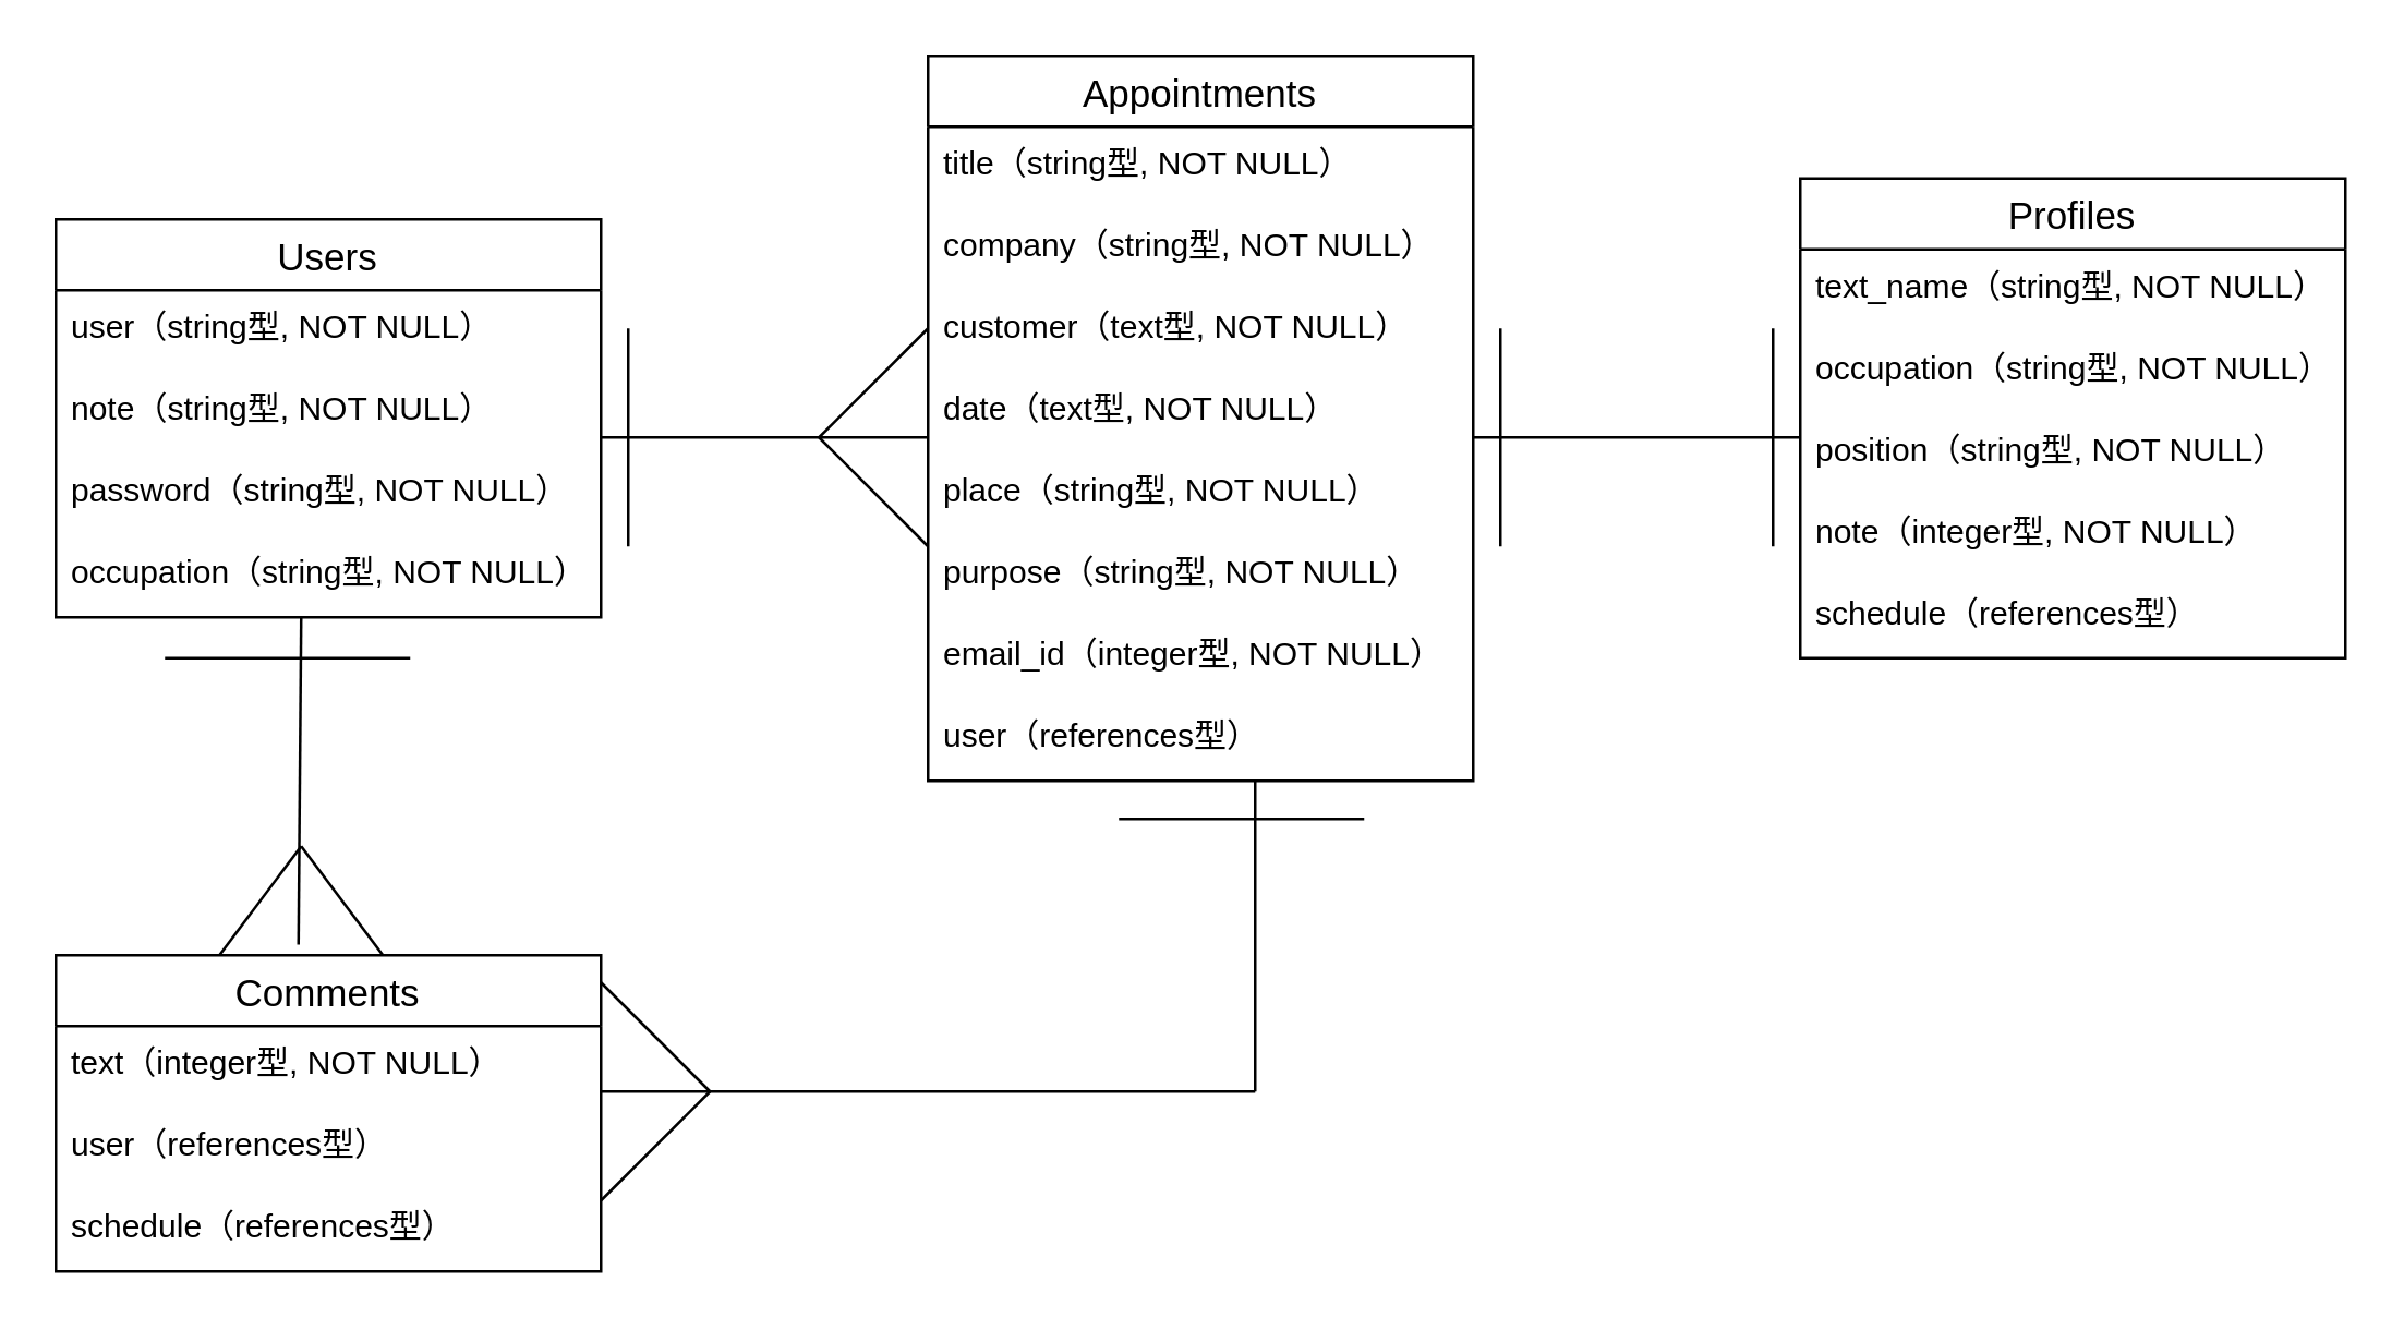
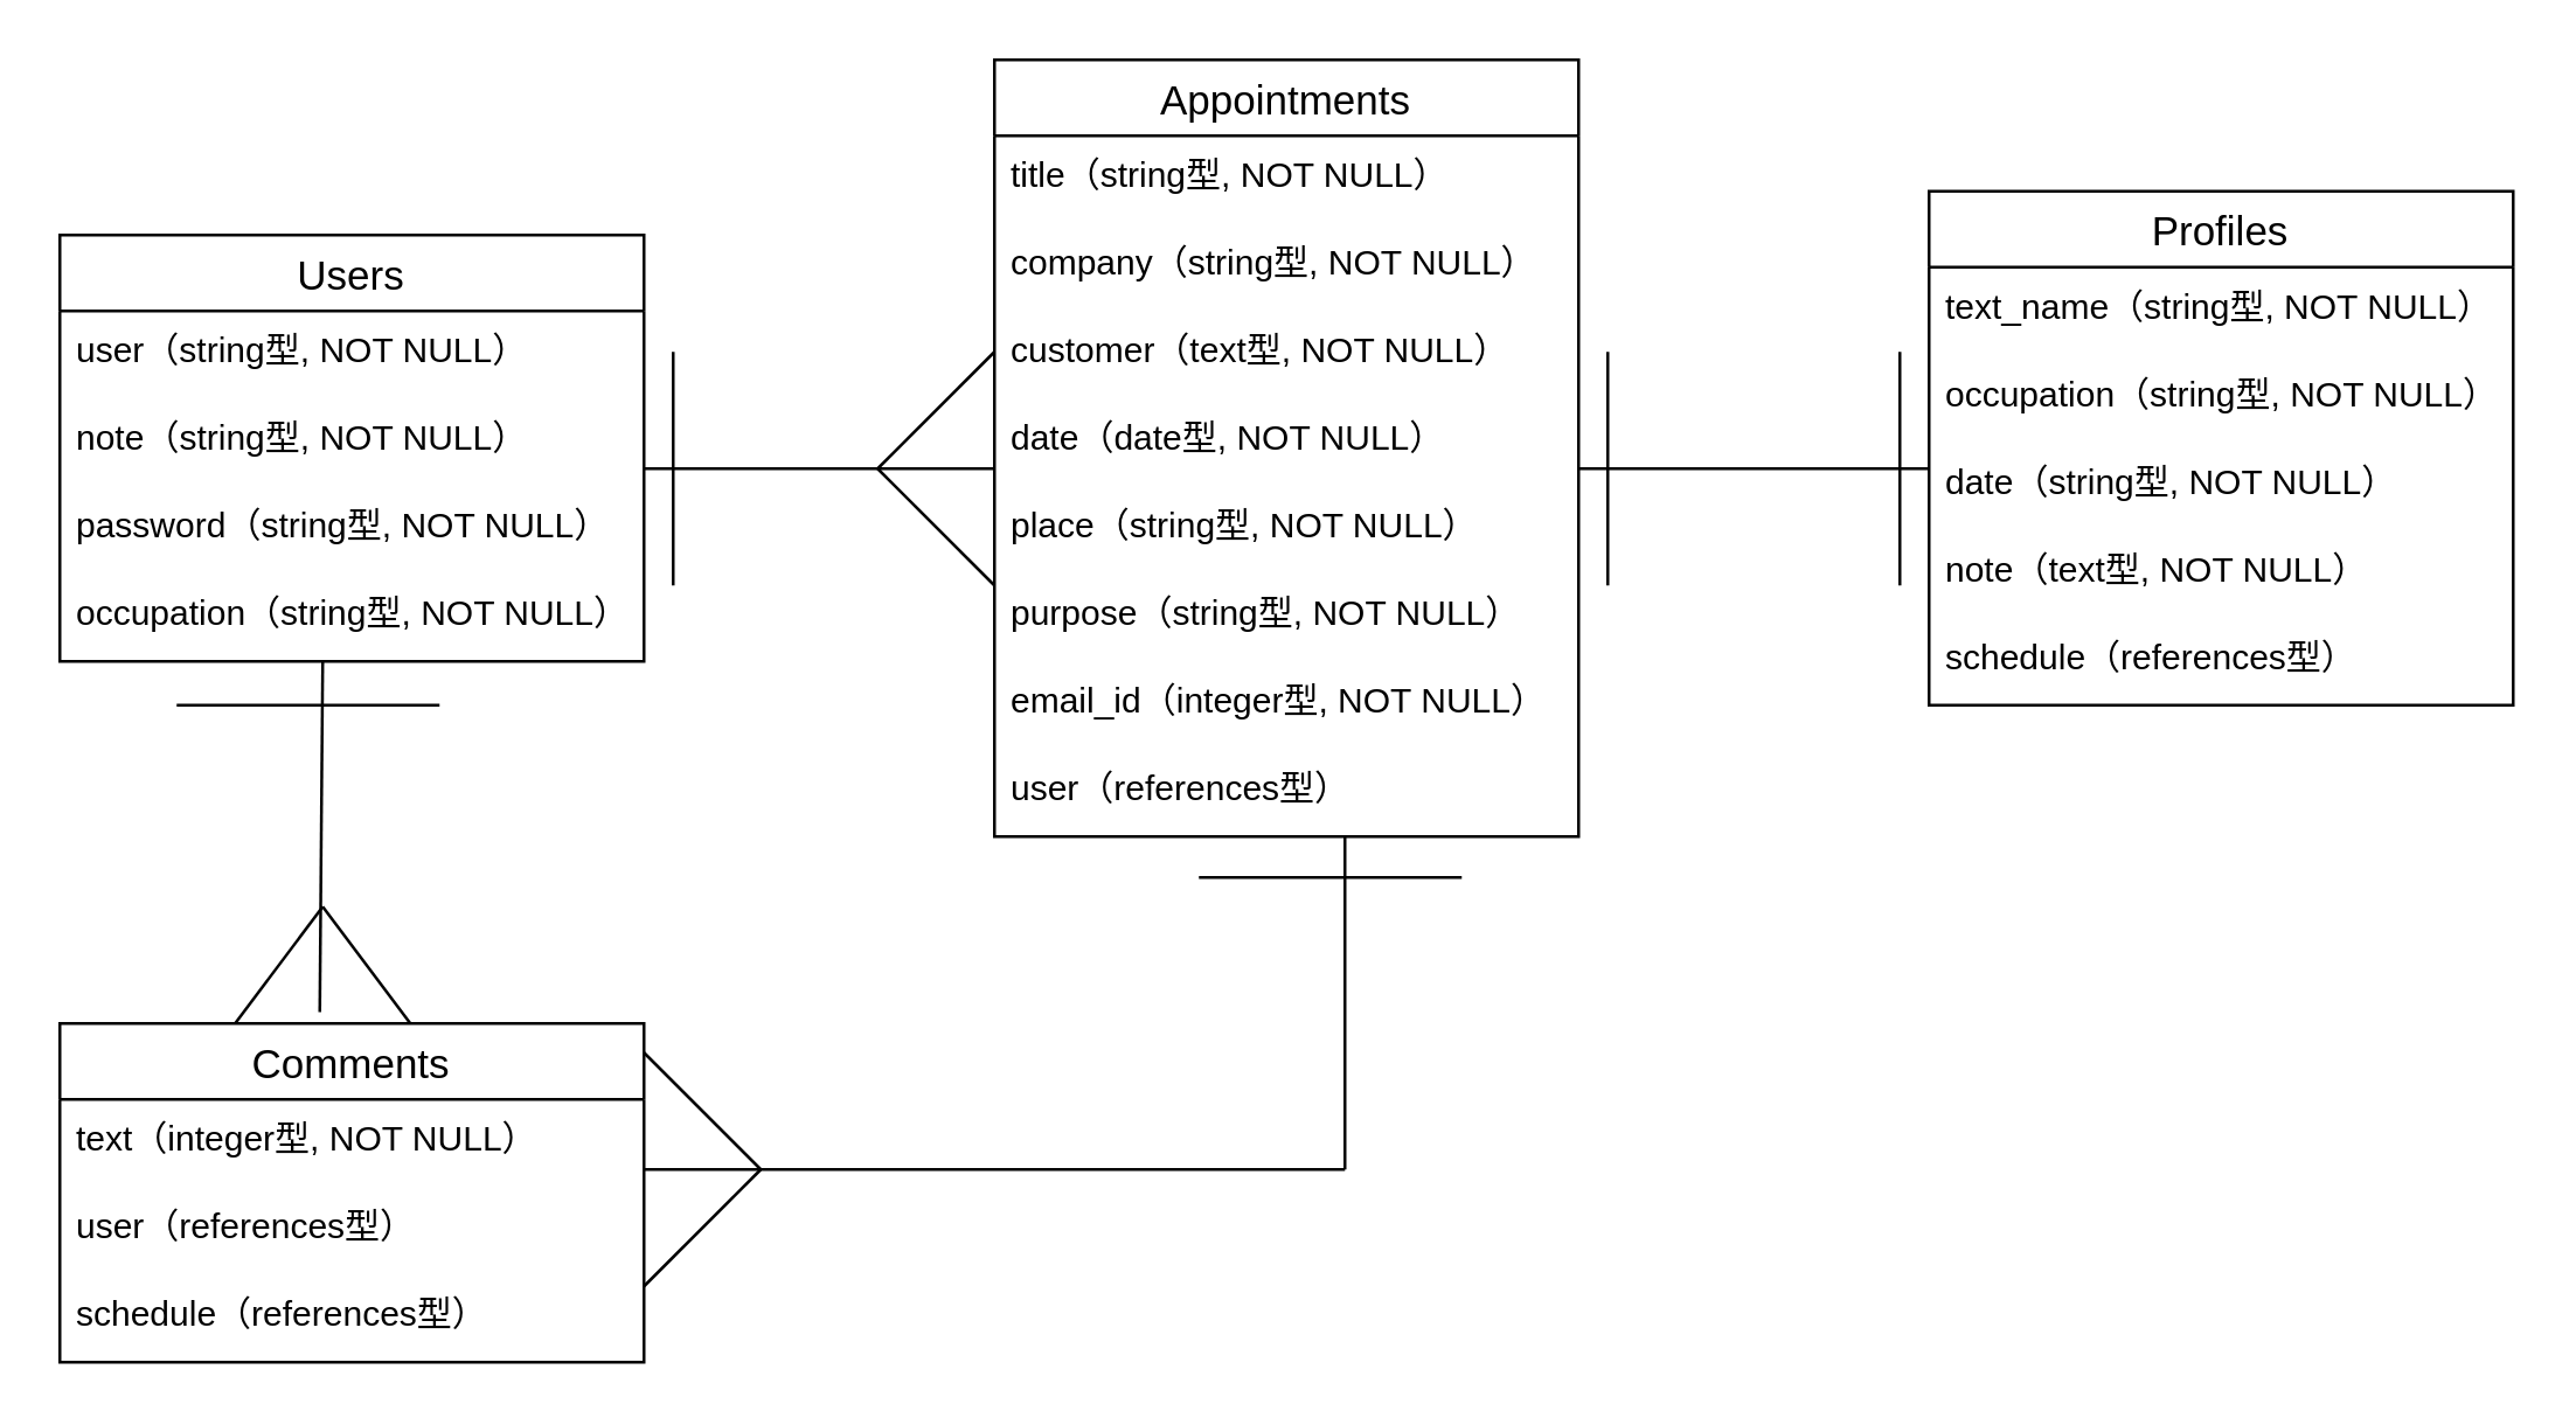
- <mxCell id="11" value="date（text型, NOT NULL）" style="text;strokeColor=none;fillColor=none;spacingLeft=4;spacingRight=4;overflow=hidden;rotatable=0;points=[[0,0.5],[1,0.5]];portConstraint=eastwest;fontSize=12;" vertex="1" parent="7"><mxGeometry y="116" width="200" height="30" as="geometry" /></mxCell>
+ <mxCell id="11" value="date（date型, NOT NULL）" style="text;strokeColor=none;fillColor=none;spacingLeft=4;spacingRight=4;overflow=hidden;rotatable=0;points=[[0,0.5],[1,0.5]];portConstraint=eastwest;fontSize=12;" vertex="1" parent="7"><mxGeometry y="116" width="200" height="30" as="geometry" /></mxCell>
- <mxCell id="20" value="position（string型, NOT NULL）" style="text;strokeColor=none;fillColor=none;spacingLeft=4;spacingRight=4;overflow=hidden;rotatable=0;points=[[0,0.5],[1,0.5]];portConstraint=eastwest;fontSize=12;" vertex="1" parent="17"><mxGeometry y="86" width="200" height="30" as="geometry" /></mxCell>
+ <mxCell id="20" value="date（string型, NOT NULL）" style="text;strokeColor=none;fillColor=none;spacingLeft=4;spacingRight=4;overflow=hidden;rotatable=0;points=[[0,0.5],[1,0.5]];portConstraint=eastwest;fontSize=12;" vertex="1" parent="17"><mxGeometry y="86" width="200" height="30" as="geometry" /></mxCell>
- <mxCell id="21" value="note（integer型, NOT NULL）" style="text;strokeColor=none;fillColor=none;spacingLeft=4;spacingRight=4;overflow=hidden;rotatable=0;points=[[0,0.5],[1,0.5]];portConstraint=eastwest;fontSize=12;" vertex="1" parent="17"><mxGeometry y="116" width="200" height="30" as="geometry" /></mxCell>
+ <mxCell id="21" value="note（text型, NOT NULL）" style="text;strokeColor=none;fillColor=none;spacingLeft=4;spacingRight=4;overflow=hidden;rotatable=0;points=[[0,0.5],[1,0.5]];portConstraint=eastwest;fontSize=12;" vertex="1" parent="17"><mxGeometry y="116" width="200" height="30" as="geometry" /></mxCell>
